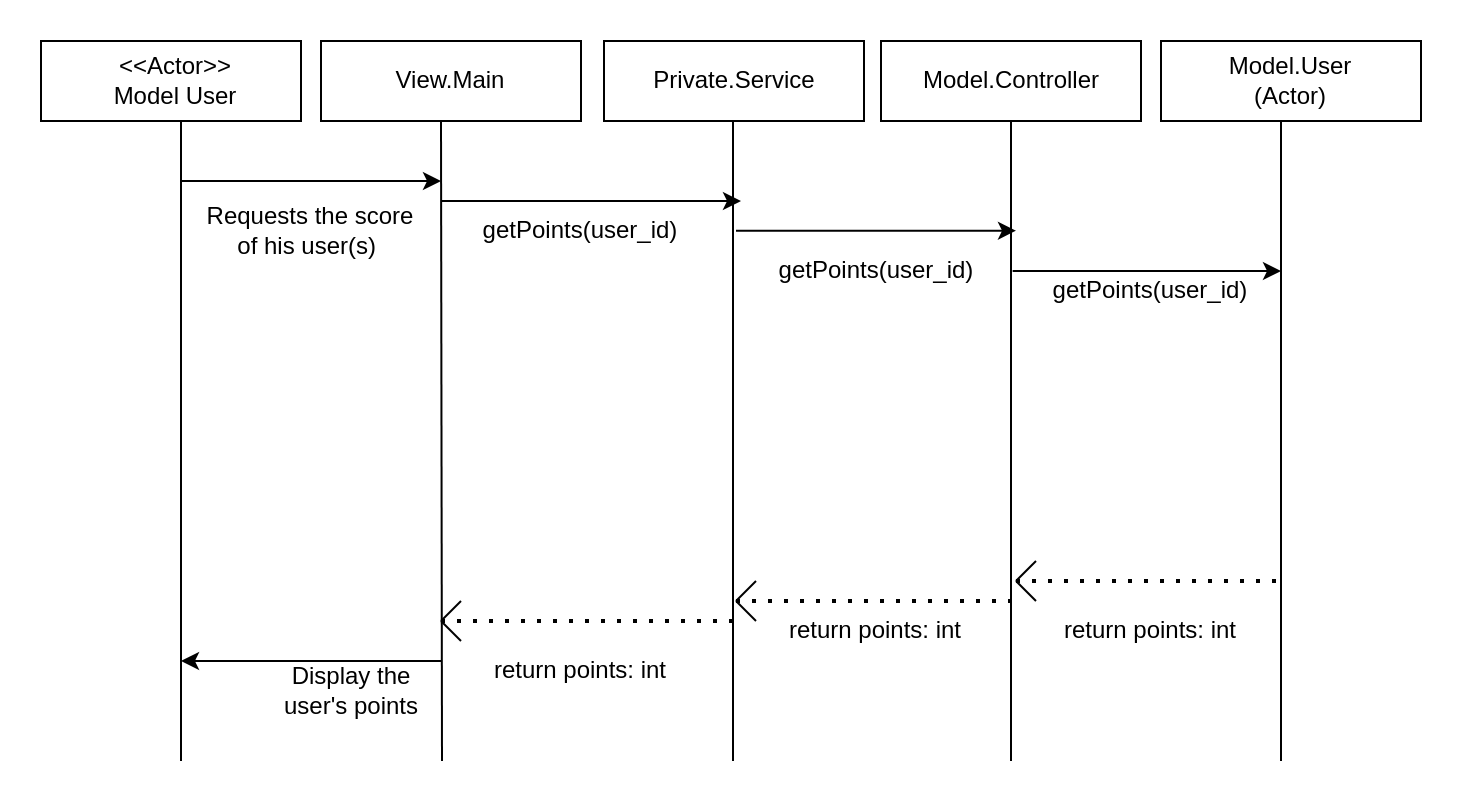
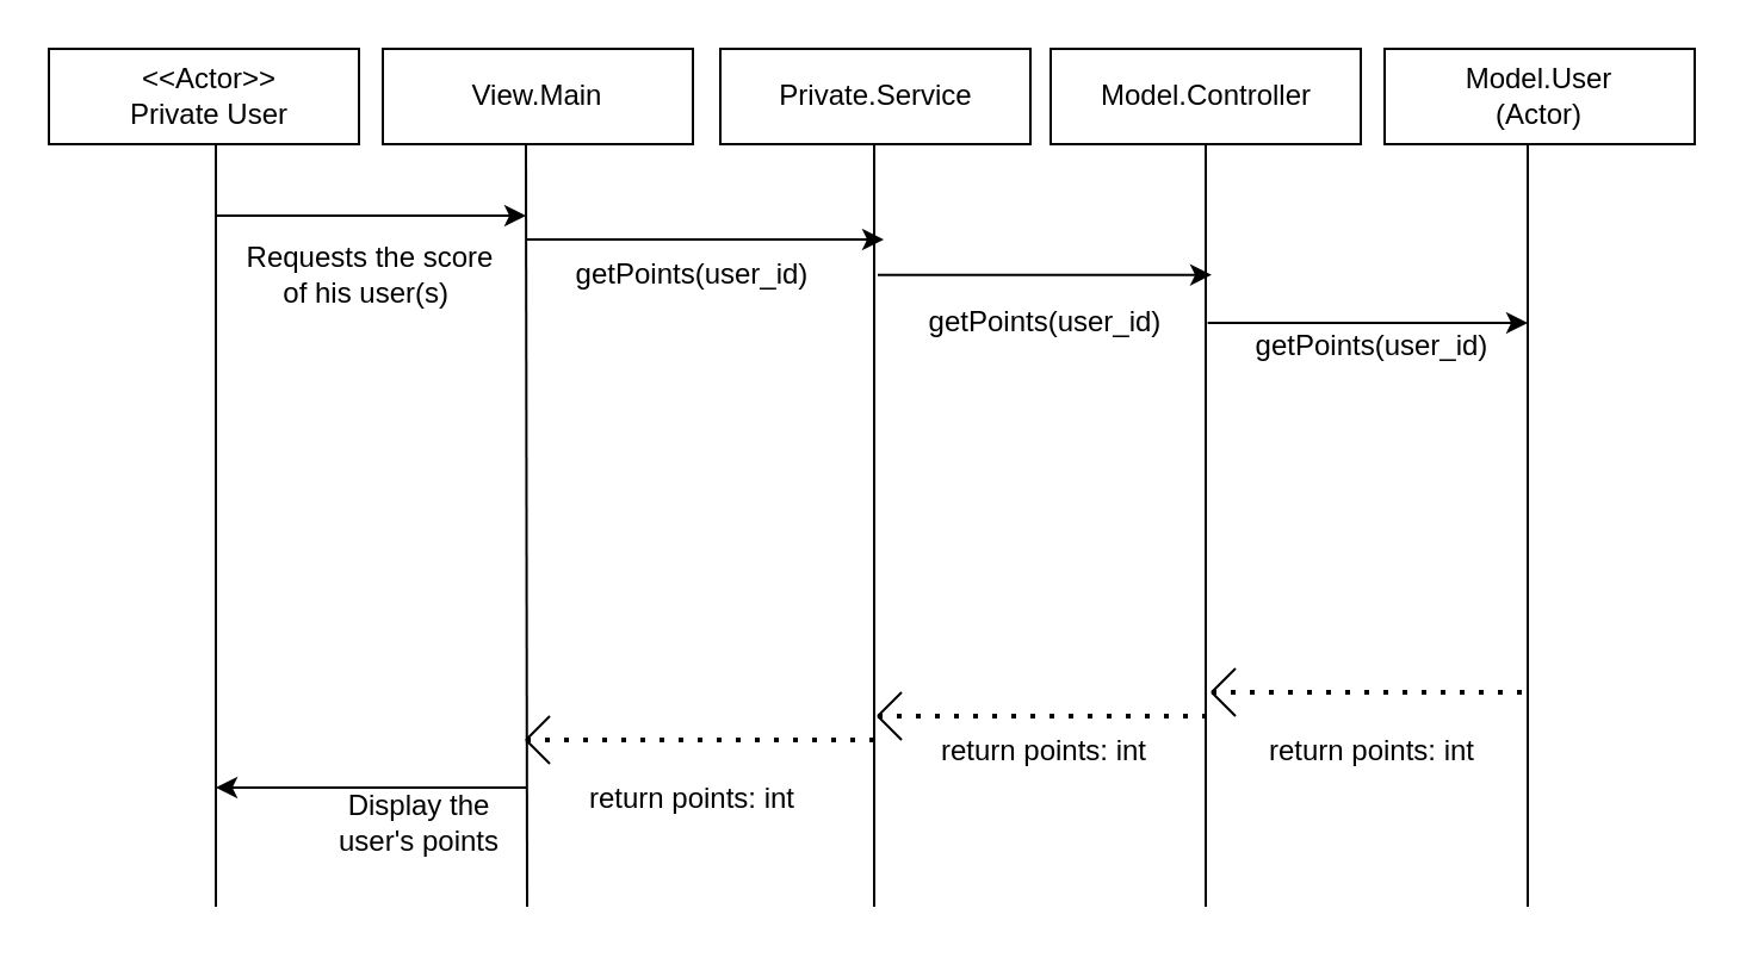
- <mxCell id="5" value="&amp;lt;&amp;lt;Actor&amp;gt;&amp;gt;&lt;br&gt;Model User" style="text;html=1;strokeColor=none;fillColor=none;align=center;verticalAlign=middle;whiteSpace=wrap;rounded=0;" parent="1" vertex="1"><mxGeometry x="40" y="25" width="95" height="30" as="geometry" /></mxCell>
+ <mxCell id="5" value="&amp;lt;&amp;lt;Actor&amp;gt;&amp;gt;&lt;br&gt;Private User" style="text;html=1;strokeColor=none;fillColor=none;align=center;verticalAlign=middle;whiteSpace=wrap;rounded=0;" parent="1" vertex="1"><mxGeometry x="40" y="25" width="95" height="30" as="geometry" /></mxCell>
